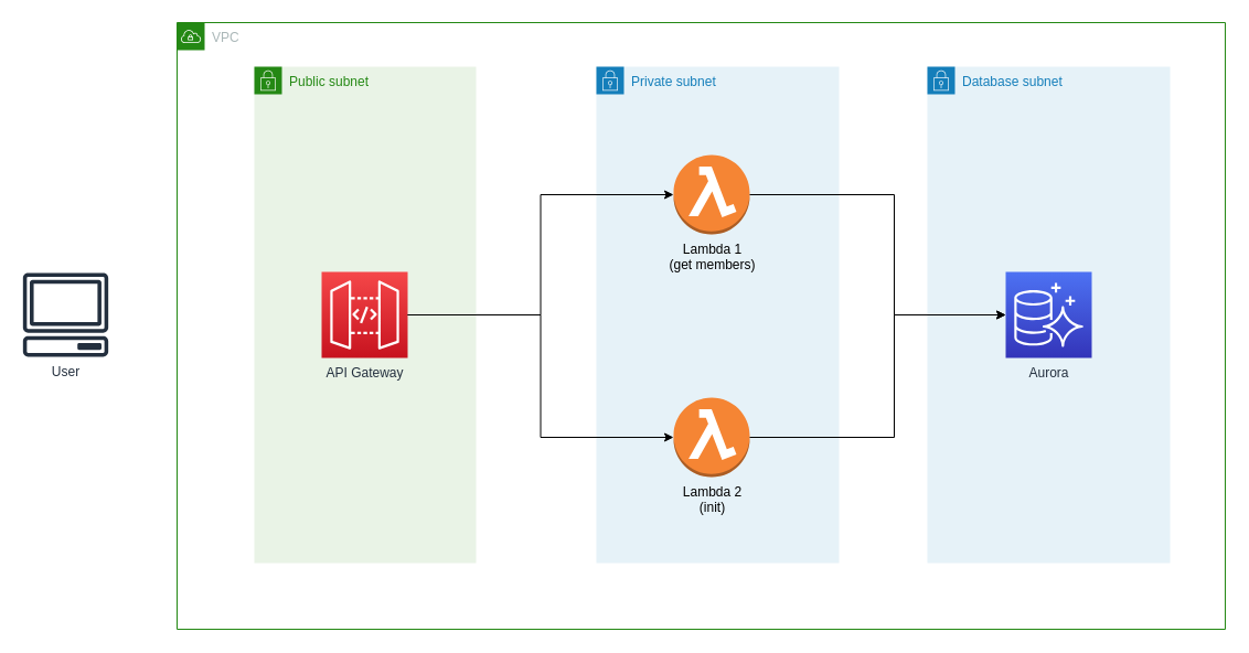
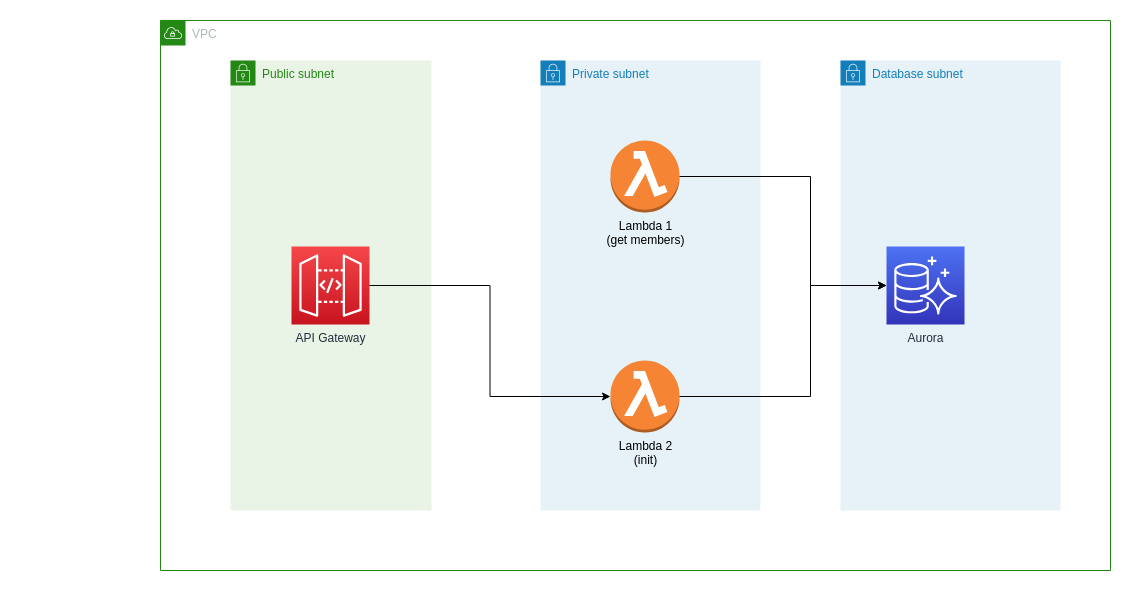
- <mxCell id="14" style="edgeStyle=orthogonalEdgeStyle;rounded=0;orthogonalLoop=1;jettySize=auto;html=1;exitX=1;exitY=0.5;exitDx=0;exitDy=0;exitPerimeter=0;entryX=0;entryY=0.5;entryDx=0;entryDy=0;entryPerimeter=0;" parent="1" source="4" target="8" edge="1"><mxGeometry relative="1" as="geometry" /></mxCell>
- <mxCell id="5" value="User" style="outlineConnect=0;fontColor=#232F3E;gradientColor=none;fillColor=#232F3E;strokeColor=none;dashed=0;verticalLabelPosition=bottom;verticalAlign=top;align=center;html=1;fontSize=12;fontStyle=0;aspect=fixed;pointerEvents=1;shape=mxgraph.aws4.client;" parent="1" vertex="1"><mxGeometry x="20" y="247" width="78" height="76" as="geometry" /></mxCell>
- <mxCell id="10" value="Aurora" style="points=[[0,0,0],[0.25,0,0],[0.5,0,0],[0.75,0,0],[1,0,0],[0,1,0],[0.25,1,0],[0.5,1,0],[0.75,1,0],[1,1,0],[0,0.25,0],[0,0.5,0],[0,0.75,0],[1,0.25,0],[1,0.5,0],[1,0.75,0]];outlineConnect=0;fontColor=#232F3E;gradientColor=#4D72F3;gradientDirection=north;fillColor=#3334B9;strokeColor=#ffffff;dashed=0;verticalLabelPosition=bottom;verticalAlign=top;align=center;html=1;fontSize=12;fontStyle=0;aspect=fixed;shape=mxgraph.aws4.resourceIcon;resIcon=mxgraph.aws4.aurora;" parent="1" vertex="1"><mxGeometry x="911" y="246" width="78" height="78" as="geometry" /></mxCell>
+ <mxCell id="10" value="Aurora" style="points=[[0,0,0],[0.25,0,0],[0.5,0,0],[0.75,0,0],[1,0,0],[0,1,0],[0.25,1,0],[0.5,1,0],[0.75,1,0],[1,1,0],[0,0.25,0],[0,0.5,0],[0,0.75,0],[1,0.25,0],[1,0.5,0],[1,0.75,0]];outlineConnect=0;fontColor=#232F3E;gradientColor=#4D72F3;gradientDirection=north;fillColor=#3334B9;strokeColor=#ffffff;dashed=0;verticalLabelPosition=bottom;verticalAlign=top;align=center;html=1;fontSize=12;fontStyle=0;aspect=fixed;shape=mxgraph.aws4.resourceIcon;resIcon=mxgraph.aws4.aurora;" parent="1" vertex="1"><mxGeometry x="886" y="246" width="78" height="78" as="geometry" /></mxCell>
